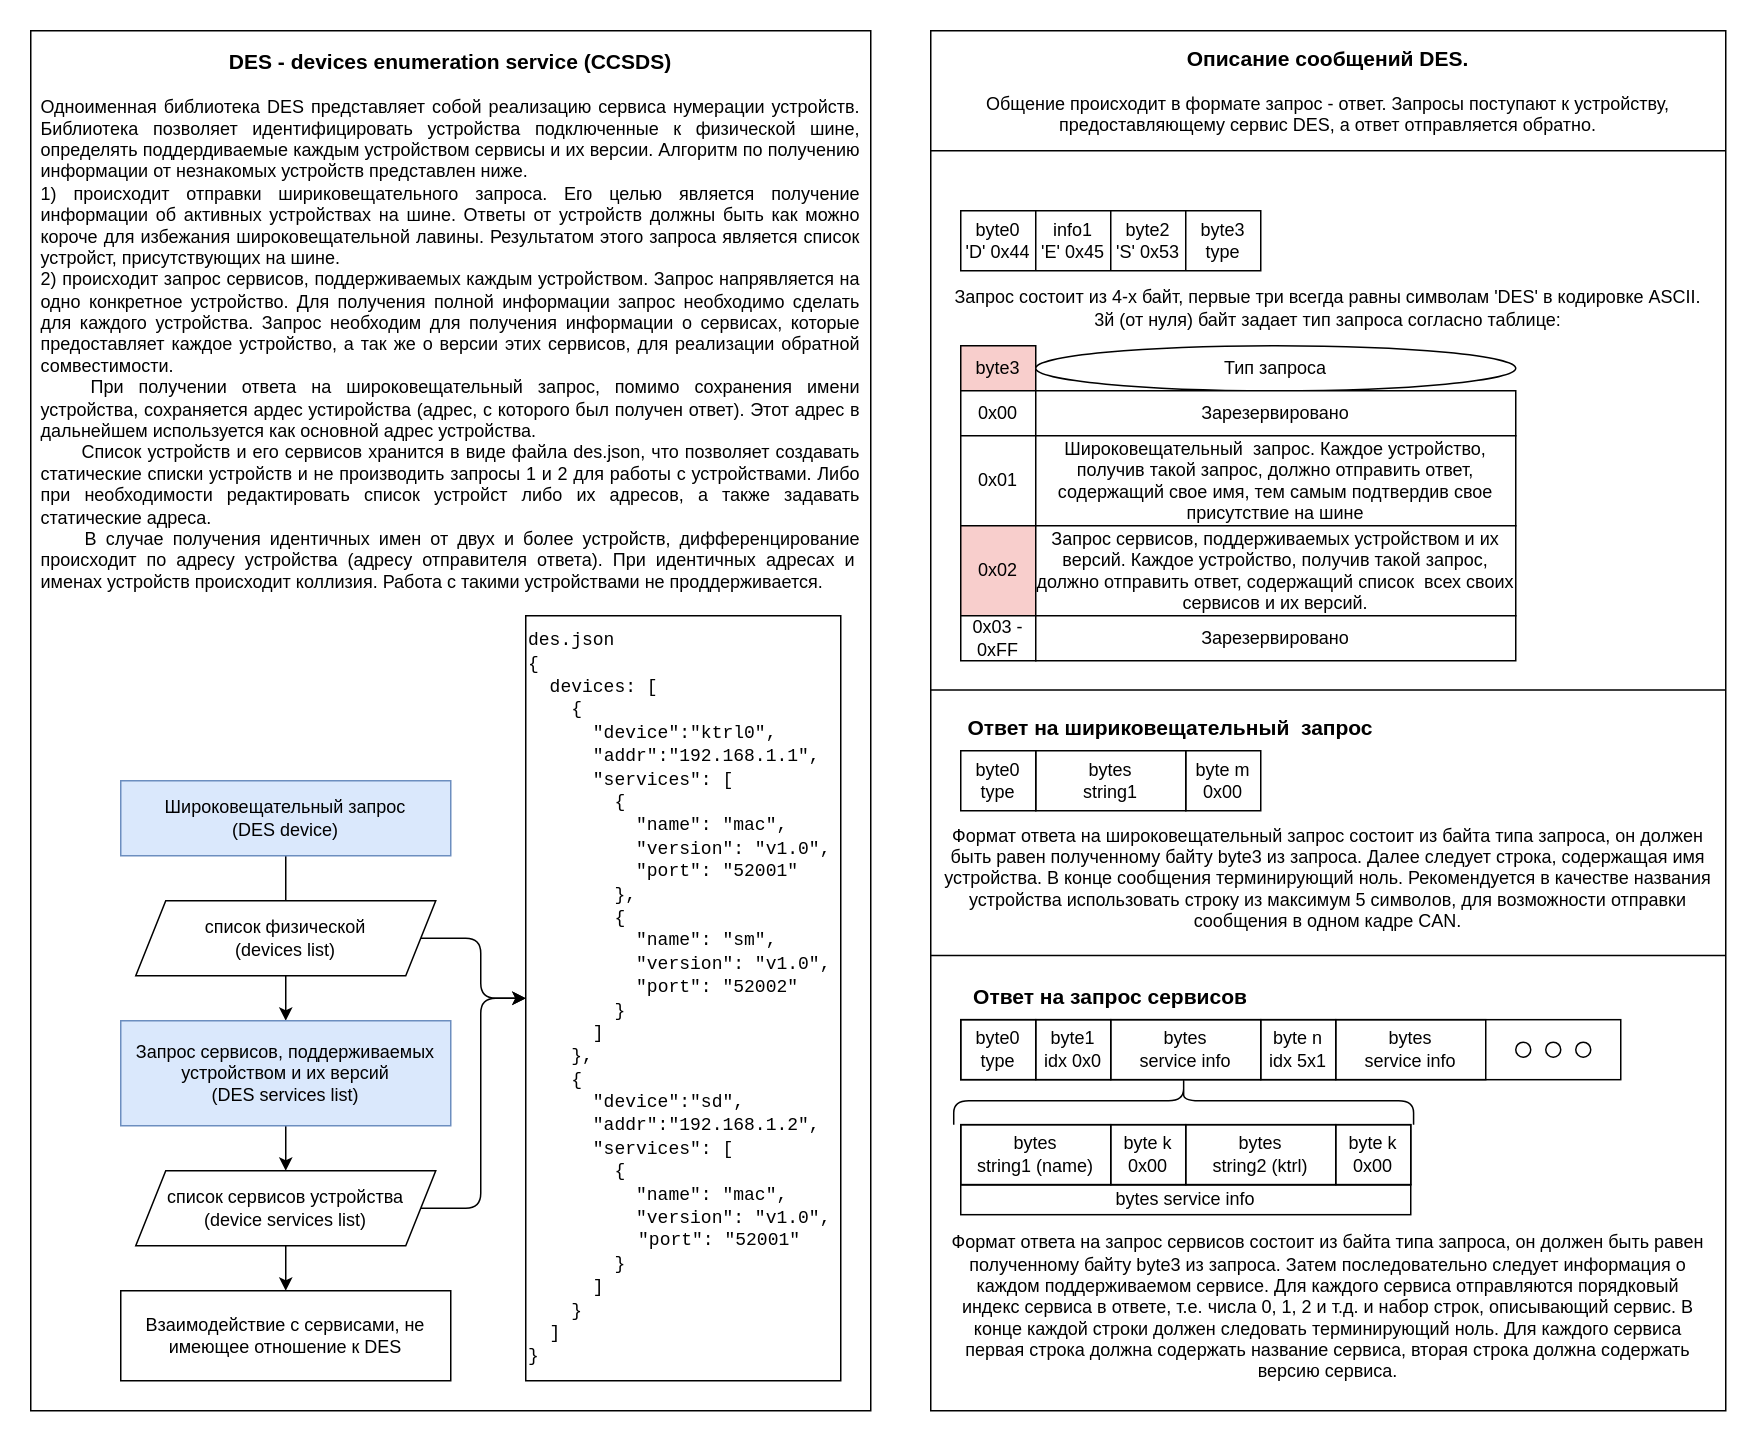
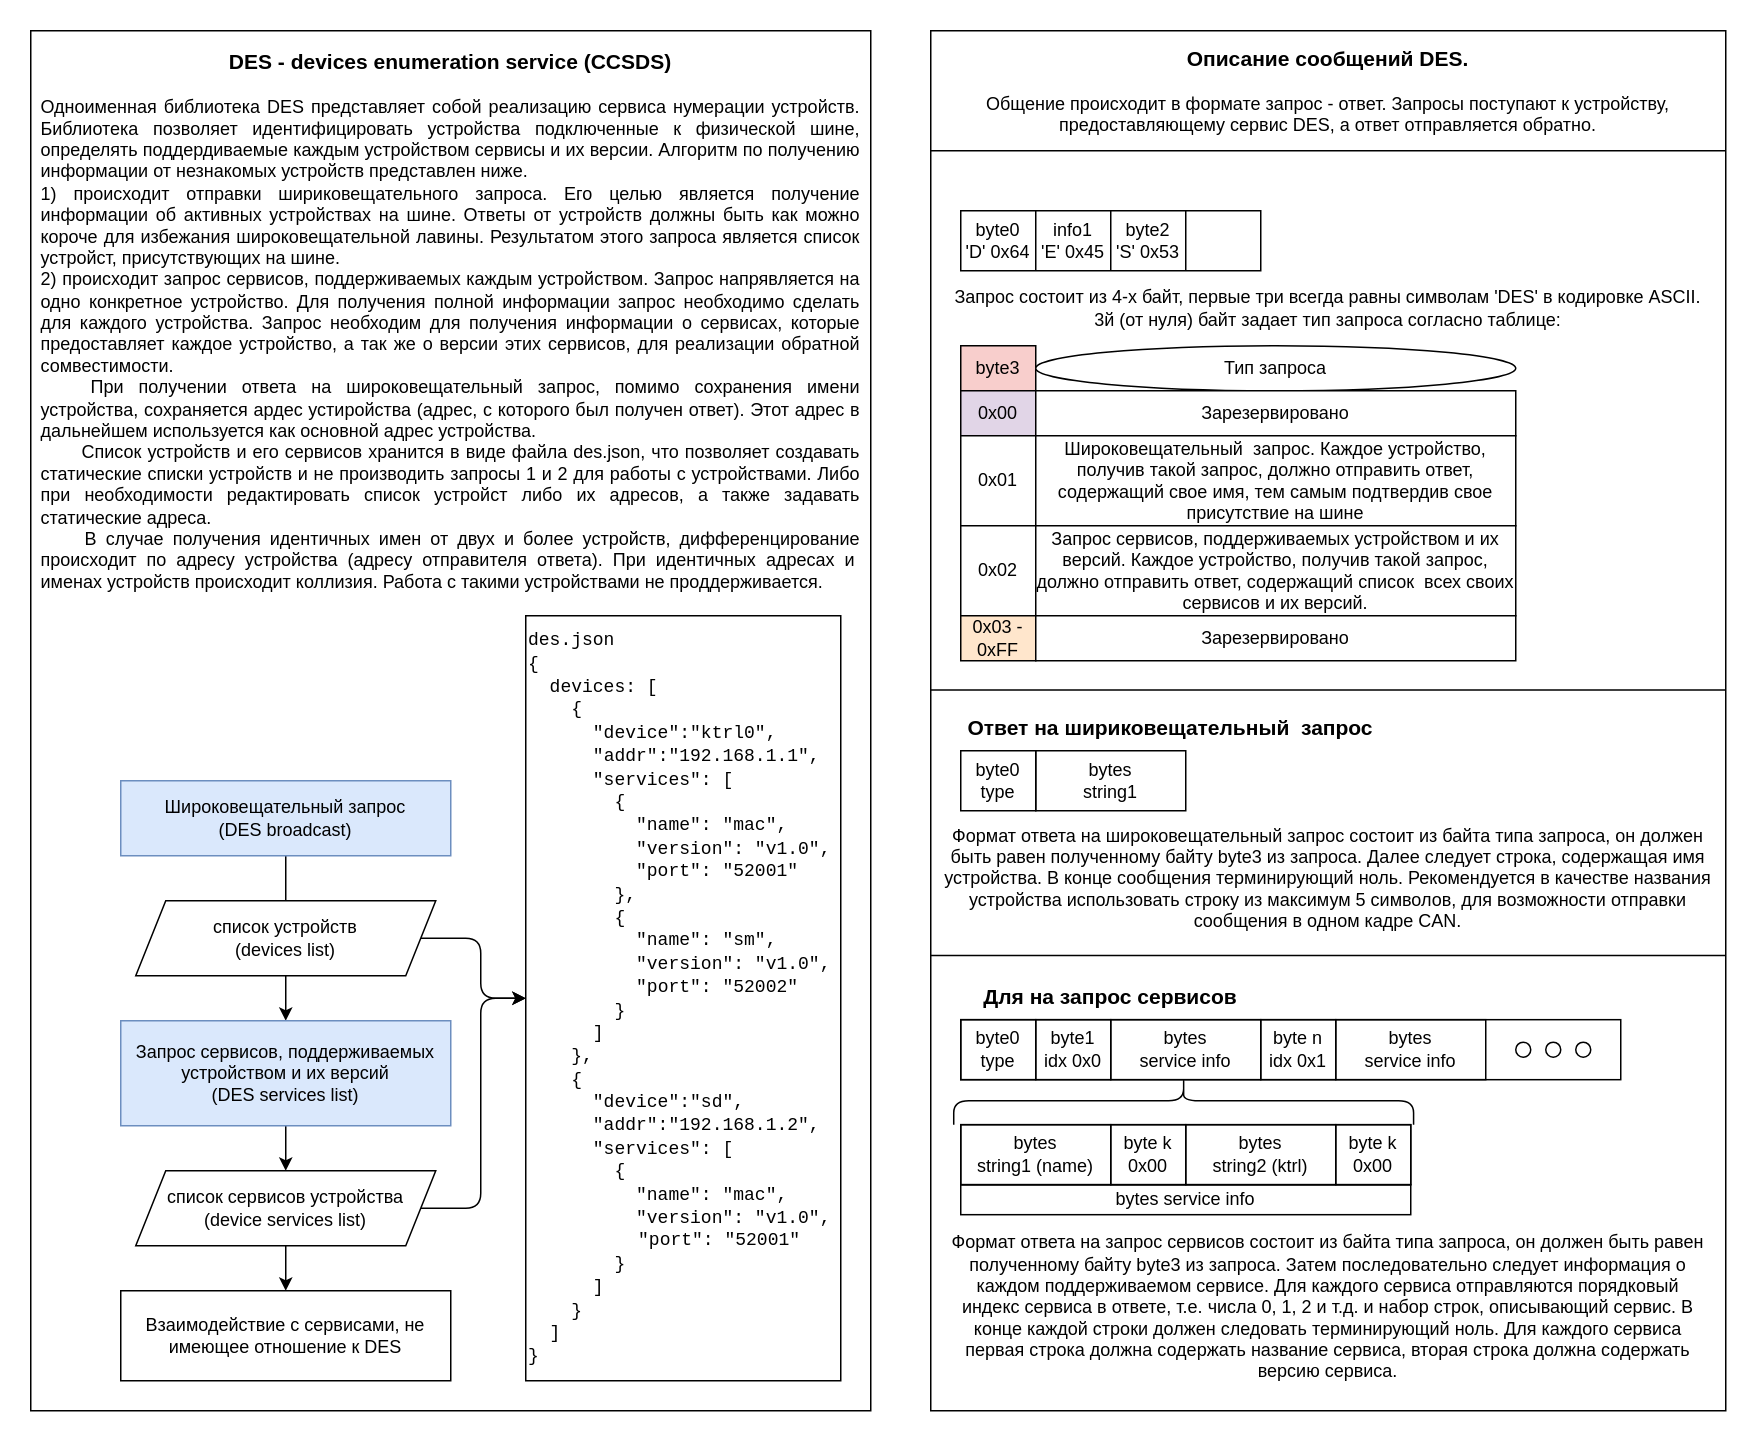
- <mxCell id="22" value="byte0&lt;br&gt;'D' 0x44" style="text;html=1;strokeColor=none;fillColor=none;align=center;verticalAlign=middle;whiteSpace=wrap;rounded=0;" parent="1" vertex="1"><mxGeometry x="640" y="140" width="50" height="40" as="geometry" /></mxCell>
+ <mxCell id="22" value="byte0&lt;br&gt;'D' 0x64" style="text;html=1;strokeColor=none;fillColor=none;align=center;verticalAlign=middle;whiteSpace=wrap;rounded=0;" parent="1" vertex="1"><mxGeometry x="640" y="140" width="50" height="40" as="geometry" /></mxCell>
- <mxCell id="25" value="byte3&lt;br&gt;type" style="text;html=1;strokeColor=none;fillColor=none;align=center;verticalAlign=middle;whiteSpace=wrap;rounded=0;" parent="1" vertex="1"><mxGeometry x="790" y="140" width="50" height="40" as="geometry" /></mxCell>
- <mxCell id="29" value="0x00" style="rounded=0;whiteSpace=wrap;html=1;" parent="1" vertex="1"><mxGeometry x="640" y="260" width="50" height="30" as="geometry" /></mxCell>
+ <mxCell id="29" value="0x00" style="rounded=0;whiteSpace=wrap;html=1;fillColor=#e1d5e7;" parent="1" vertex="1"><mxGeometry x="640" y="260" width="50" height="30" as="geometry" /></mxCell>
- <mxCell id="33" value="0x02" style="rounded=0;whiteSpace=wrap;html=1;fillColor=#f8cecc;" parent="1" vertex="1"><mxGeometry x="640" y="350" width="50" height="60" as="geometry" /></mxCell>
+ <mxCell id="33" value="0x02" style="rounded=0;whiteSpace=wrap;html=1;" parent="1" vertex="1"><mxGeometry x="640" y="350" width="50" height="60" as="geometry" /></mxCell>
- <mxCell id="35" value="0x03 - 0xFF" style="rounded=0;whiteSpace=wrap;html=1;" parent="1" vertex="1"><mxGeometry x="640" y="410" width="50" height="30" as="geometry" /></mxCell>
+ <mxCell id="35" value="0x03 - 0xFF" style="rounded=0;whiteSpace=wrap;html=1;fillColor=#ffe6cc;" parent="1" vertex="1"><mxGeometry x="640" y="410" width="50" height="30" as="geometry" /></mxCell>
- <mxCell id="39" value="byte m&lt;br&gt;0x00" style="text;html=1;strokeColor=default;fillColor=none;align=center;verticalAlign=middle;whiteSpace=wrap;rounded=0;" parent="1" vertex="1"><mxGeometry x="790" y="500" width="50" height="40" as="geometry" /></mxCell>
- <mxCell id="5" value="Широковещательный запрос&lt;br&gt;(DES device)" style="rounded=0;whiteSpace=wrap;html=1;fillColor=#dae8fc;strokeColor=#6c8ebf;" parent="1" vertex="1"><mxGeometry x="80" y="520" width="220" height="50" as="geometry" /></mxCell>
+ <mxCell id="5" value="Широковещательный запрос&lt;br&gt;(DES broadcast)" style="rounded=0;whiteSpace=wrap;html=1;fillColor=#dae8fc;strokeColor=#6c8ebf;" parent="1" vertex="1"><mxGeometry x="80" y="520" width="220" height="50" as="geometry" /></mxCell>
- <mxCell id="8" value="список физической&lt;br&gt;(devices list)" style="shape=parallelogram;perimeter=parallelogramPerimeter;whiteSpace=wrap;html=1;fixedSize=1;" parent="1" vertex="1"><mxGeometry x="90" y="600" width="200" height="50" as="geometry" /></mxCell>
+ <mxCell id="8" value="список устройств&lt;br&gt;(devices list)" style="shape=parallelogram;perimeter=parallelogramPerimeter;whiteSpace=wrap;html=1;fixedSize=1;" parent="1" vertex="1"><mxGeometry x="90" y="600" width="200" height="50" as="geometry" /></mxCell>
- <mxCell id="59" value="&lt;b&gt;&lt;font style=&quot;font-size: 14px;&quot;&gt;Ответ на запрос сервисов&lt;/font&gt;&lt;/b&gt;" style="text;html=1;strokeColor=none;fillColor=none;align=center;verticalAlign=middle;whiteSpace=wrap;rounded=0;" parent="1" vertex="1"><mxGeometry x="640" y="649.29" width="200" height="30" as="geometry" /></mxCell>
+ <mxCell id="59" value="&lt;b&gt;&lt;font style=&quot;font-size: 14px;&quot;&gt;Для на запрос сервисов&lt;/font&gt;&lt;/b&gt;" style="text;html=1;strokeColor=none;fillColor=none;align=center;verticalAlign=middle;whiteSpace=wrap;rounded=0;" parent="1" vertex="1"><mxGeometry x="640" y="649.29" width="200" height="30" as="geometry" /></mxCell>
- <mxCell id="45" value="byte n&lt;br&gt;idx 5x1" style="text;html=1;strokeColor=default;fillColor=none;align=center;verticalAlign=middle;whiteSpace=wrap;rounded=0;" parent="1" vertex="1"><mxGeometry x="840" y="679.29" width="50" height="40" as="geometry" /></mxCell>
+ <mxCell id="45" value="byte n&lt;br&gt;idx 0x1" style="text;html=1;strokeColor=default;fillColor=none;align=center;verticalAlign=middle;whiteSpace=wrap;rounded=0;" parent="1" vertex="1"><mxGeometry x="840" y="679.29" width="50" height="40" as="geometry" /></mxCell>
